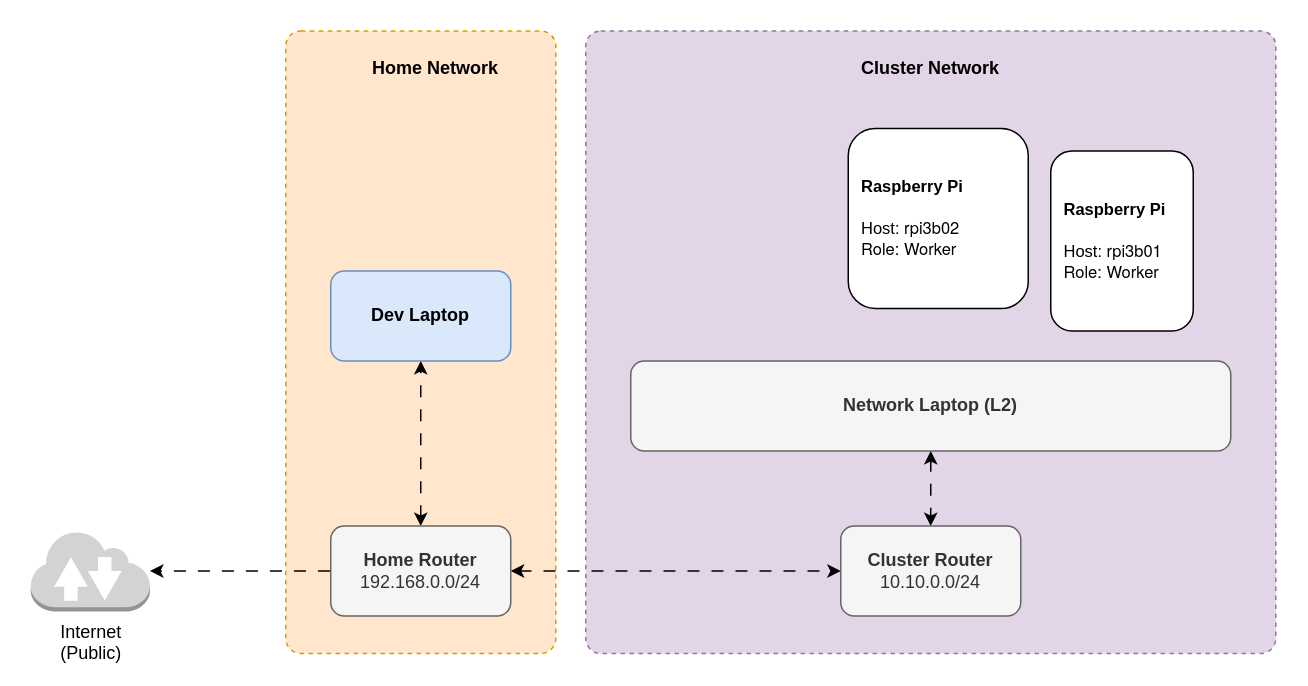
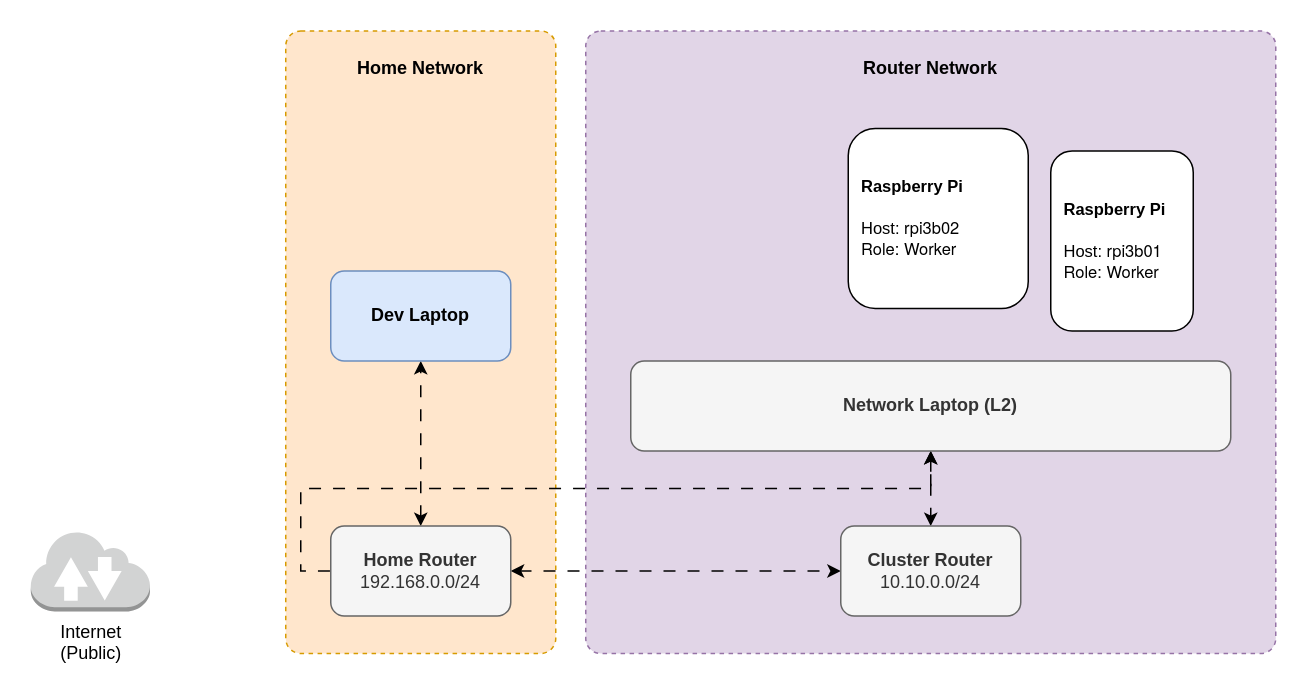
- <mxCell id="15" value="Home Network" style="text;html=1;align=center;verticalAlign=middle;whiteSpace=wrap;rounded=0;fontStyle=1" vertex="1" parent="1"><mxGeometry x="220" y="30" width="140" height="30" as="geometry" /></mxCell>
+ <mxCell id="15" value="Home Network" style="text;html=1;align=center;verticalAlign=middle;whiteSpace=wrap;rounded=0;fontStyle=1" vertex="1" parent="1"><mxGeometry x="210" y="30" width="140" height="30" as="geometry" /></mxCell>
- <mxCell id="16" value="Cluster Network" style="text;html=1;align=center;verticalAlign=middle;whiteSpace=wrap;rounded=0;fontStyle=1" vertex="1" parent="1"><mxGeometry x="550" y="30" width="140" height="30" as="geometry" /></mxCell>
+ <mxCell id="16" value="Router Network" style="text;html=1;align=center;verticalAlign=middle;whiteSpace=wrap;rounded=0;fontStyle=1" vertex="1" parent="1"><mxGeometry x="550" y="30" width="140" height="30" as="geometry" /></mxCell>
- <mxCell id="5" style="edgeStyle=orthogonalEdgeStyle;rounded=0;orthogonalLoop=1;jettySize=auto;html=1;exitX=0;exitY=0.5;exitDx=0;exitDy=0;flowAnimation=1;" edge="1" parent="1" source="8" target="4"><mxGeometry relative="1" as="geometry" /></mxCell>
+ <mxCell id="5" style="edgeStyle=orthogonalEdgeStyle;rounded=0;orthogonalLoop=1;jettySize=auto;html=1;exitX=0;exitY=0.5;exitDx=0;exitDy=0;flowAnimation=1;" edge="1" parent="1" source="8" target="13"><mxGeometry relative="1" as="geometry" /></mxCell>
